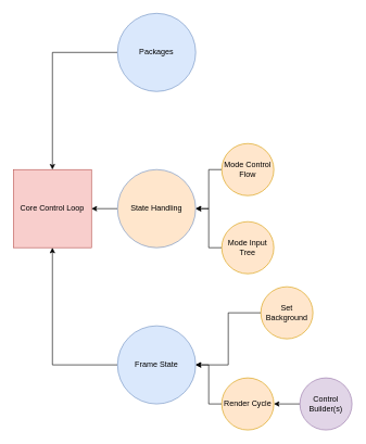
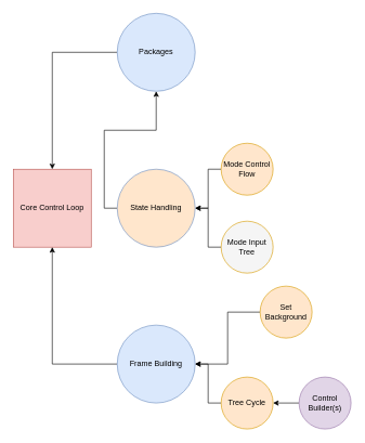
- <mxCell id="7" style="edgeStyle=orthogonalEdgeStyle;rounded=0;orthogonalLoop=1;jettySize=auto;html=1;exitX=0;exitY=0.5;exitDx=0;exitDy=0;entryX=1;entryY=0.5;entryDx=0;entryDy=0;" edge="1" parent="1" source="8" target="2"><mxGeometry relative="1" as="geometry" /></mxCell>
+ <mxCell id="7" style="edgeStyle=orthogonalEdgeStyle;rounded=0;orthogonalLoop=1;jettySize=auto;html=1;exitX=0;exitY=0.5;exitDx=0;exitDy=0;" edge="1" parent="1" source="8" target="6"><mxGeometry relative="1" as="geometry" /></mxCell>
- <mxCell id="12" value="Mode Input Tree" style="ellipse;whiteSpace=wrap;html=1;aspect=fixed;fillColor=#ffe6cc;strokeColor=#d79b00;" vertex="1" parent="1"><mxGeometry x="340" y="340" width="80" height="80" as="geometry" /></mxCell>
+ <mxCell id="12" value="Mode Input Tree" style="ellipse;whiteSpace=wrap;html=1;aspect=fixed;fillColor=#f5f5f5;strokeColor=#d79b00;" vertex="1" parent="1"><mxGeometry x="340" y="340" width="80" height="80" as="geometry" /></mxCell>
- <mxCell id="4" value="Frame State" style="ellipse;whiteSpace=wrap;html=1;aspect=fixed;fillColor=#dae8fc;strokeColor=#6c8ebf;" vertex="1" parent="1"><mxGeometry x="180" y="500" width="120" height="120" as="geometry" /></mxCell>
+ <mxCell id="4" value="Frame Building" style="ellipse;whiteSpace=wrap;html=1;aspect=fixed;fillColor=#dae8fc;strokeColor=#6c8ebf;" vertex="1" parent="1"><mxGeometry x="180" y="500" width="120" height="120" as="geometry" /></mxCell>
- <mxCell id="18" value="Render Cycle" style="ellipse;whiteSpace=wrap;html=1;aspect=fixed;fillColor=#ffe6cc;strokeColor=#d79b00;" vertex="1" parent="1"><mxGeometry x="340" y="580" width="80" height="80" as="geometry" /></mxCell>
+ <mxCell id="18" value="Tree Cycle" style="ellipse;whiteSpace=wrap;html=1;aspect=fixed;fillColor=#ffe6cc;strokeColor=#d79b00;" vertex="1" parent="1"><mxGeometry x="340" y="580" width="80" height="80" as="geometry" /></mxCell>
